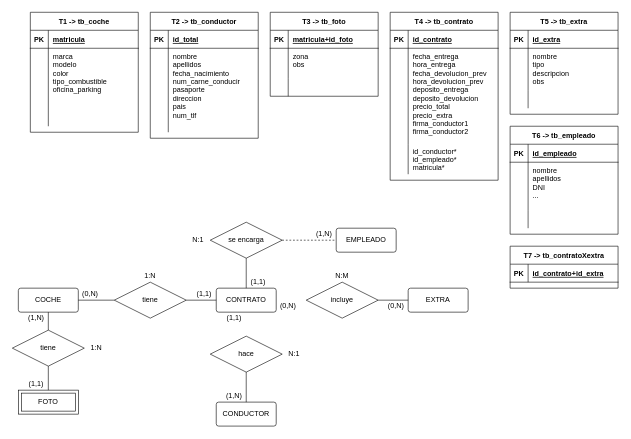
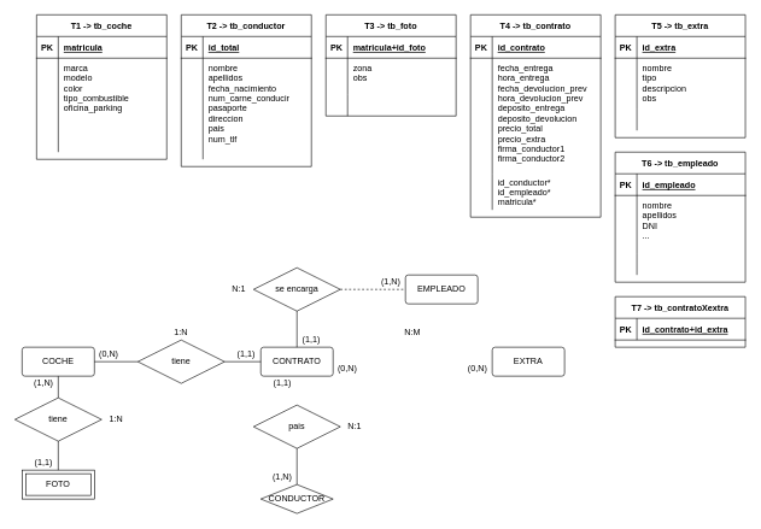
- <mxCell id="65" value="incluye" style="shape=rhombus;perimeter=rhombusPerimeter;whiteSpace=wrap;html=1;align=center;" vertex="1" parent="1"><mxGeometry x="510" y="470" width="120" height="60" as="geometry" /></mxCell>
- <mxCell id="74" value="" style="endArrow=none;html=1;rounded=0;" edge="1" parent="1" source="65" target="66"><mxGeometry relative="1" as="geometry"><mxPoint x="540" y="630" as="sourcePoint" /><mxPoint x="700" y="630" as="targetPoint" /></mxGeometry></mxCell>
- <mxCell id="61" value="hace" style="shape=rhombus;perimeter=rhombusPerimeter;whiteSpace=wrap;html=1;align=center;" vertex="1" parent="1"><mxGeometry x="350" y="560" width="120" height="60" as="geometry" /></mxCell>
+ <mxCell id="61" value="pais" style="shape=rhombus;perimeter=rhombusPerimeter;whiteSpace=wrap;html=1;align=center;" vertex="1" parent="1"><mxGeometry x="350" y="560" width="120" height="60" as="geometry" /></mxCell>
- <mxCell id="62" value="CONDUCTOR" style="rounded=1;arcSize=10;whiteSpace=wrap;html=1;align=center;" vertex="1" parent="1"><mxGeometry x="360" y="670" width="100" height="40" as="geometry" /></mxCell>
+ <mxCell id="62" value="CONDUCTOR" style="rhombus;arcSize=10;whiteSpace=wrap;html=1;align=center;" vertex="1" parent="1"><mxGeometry x="360" y="670" width="100" height="40" as="geometry" /></mxCell>
